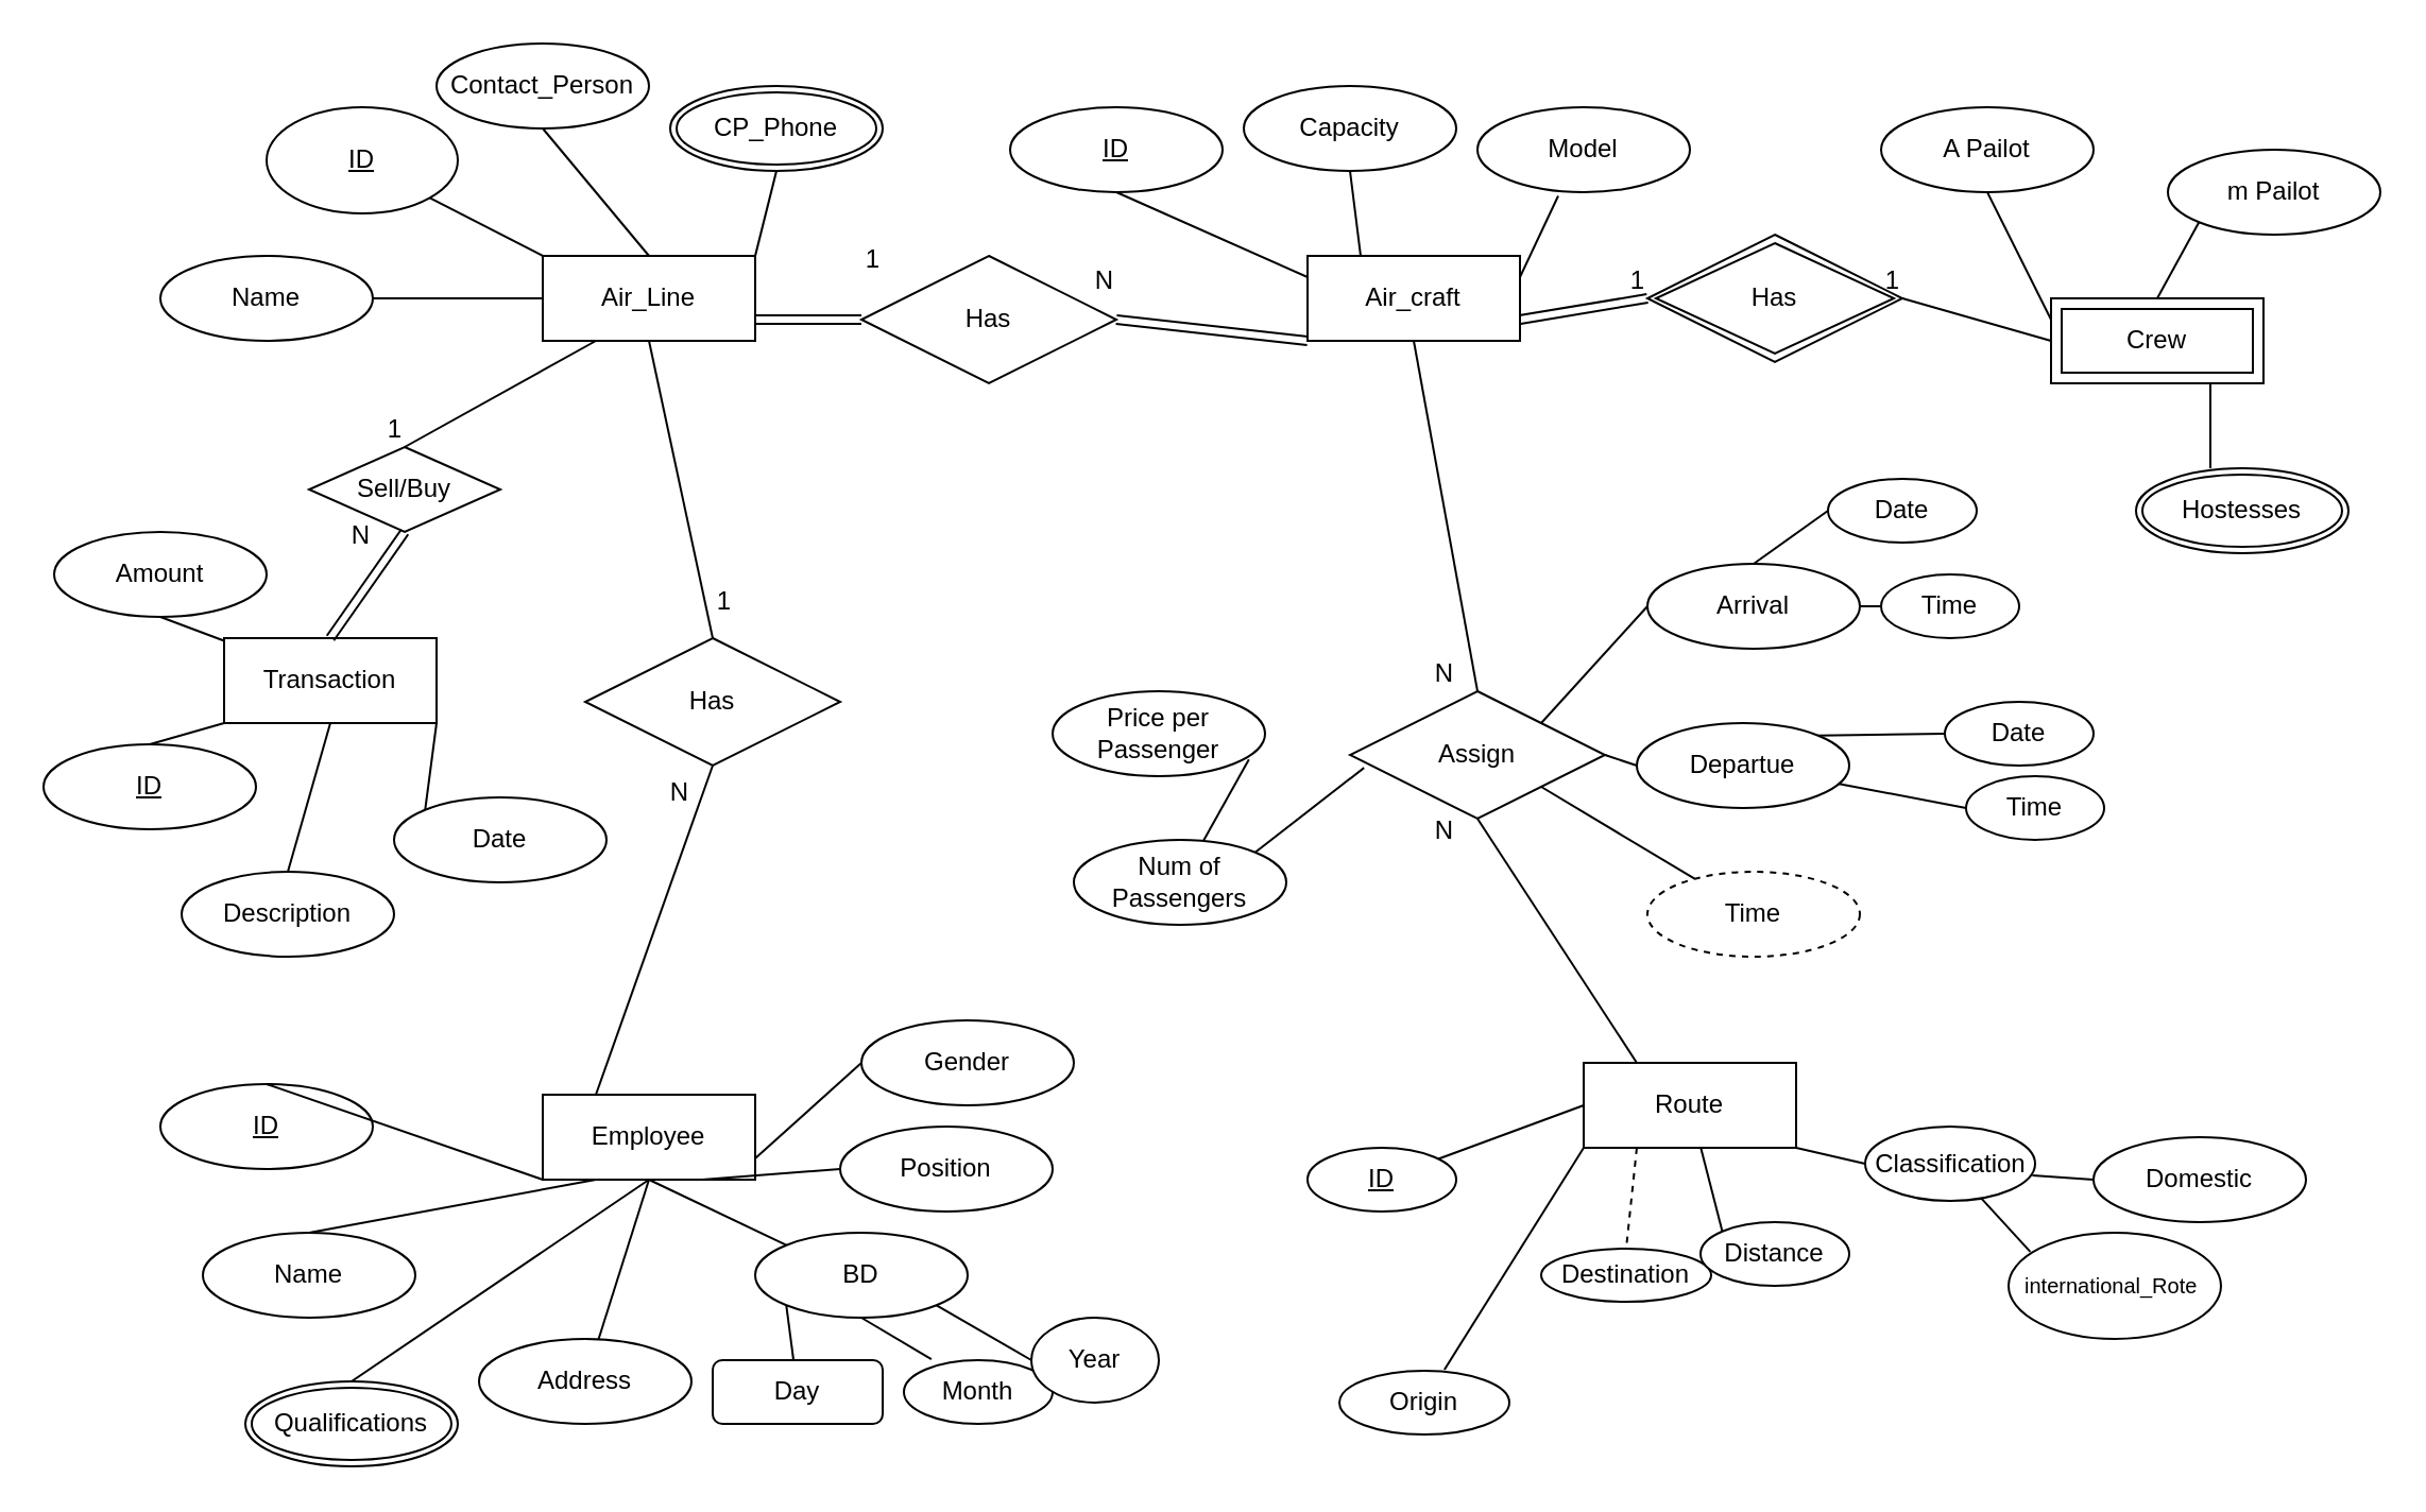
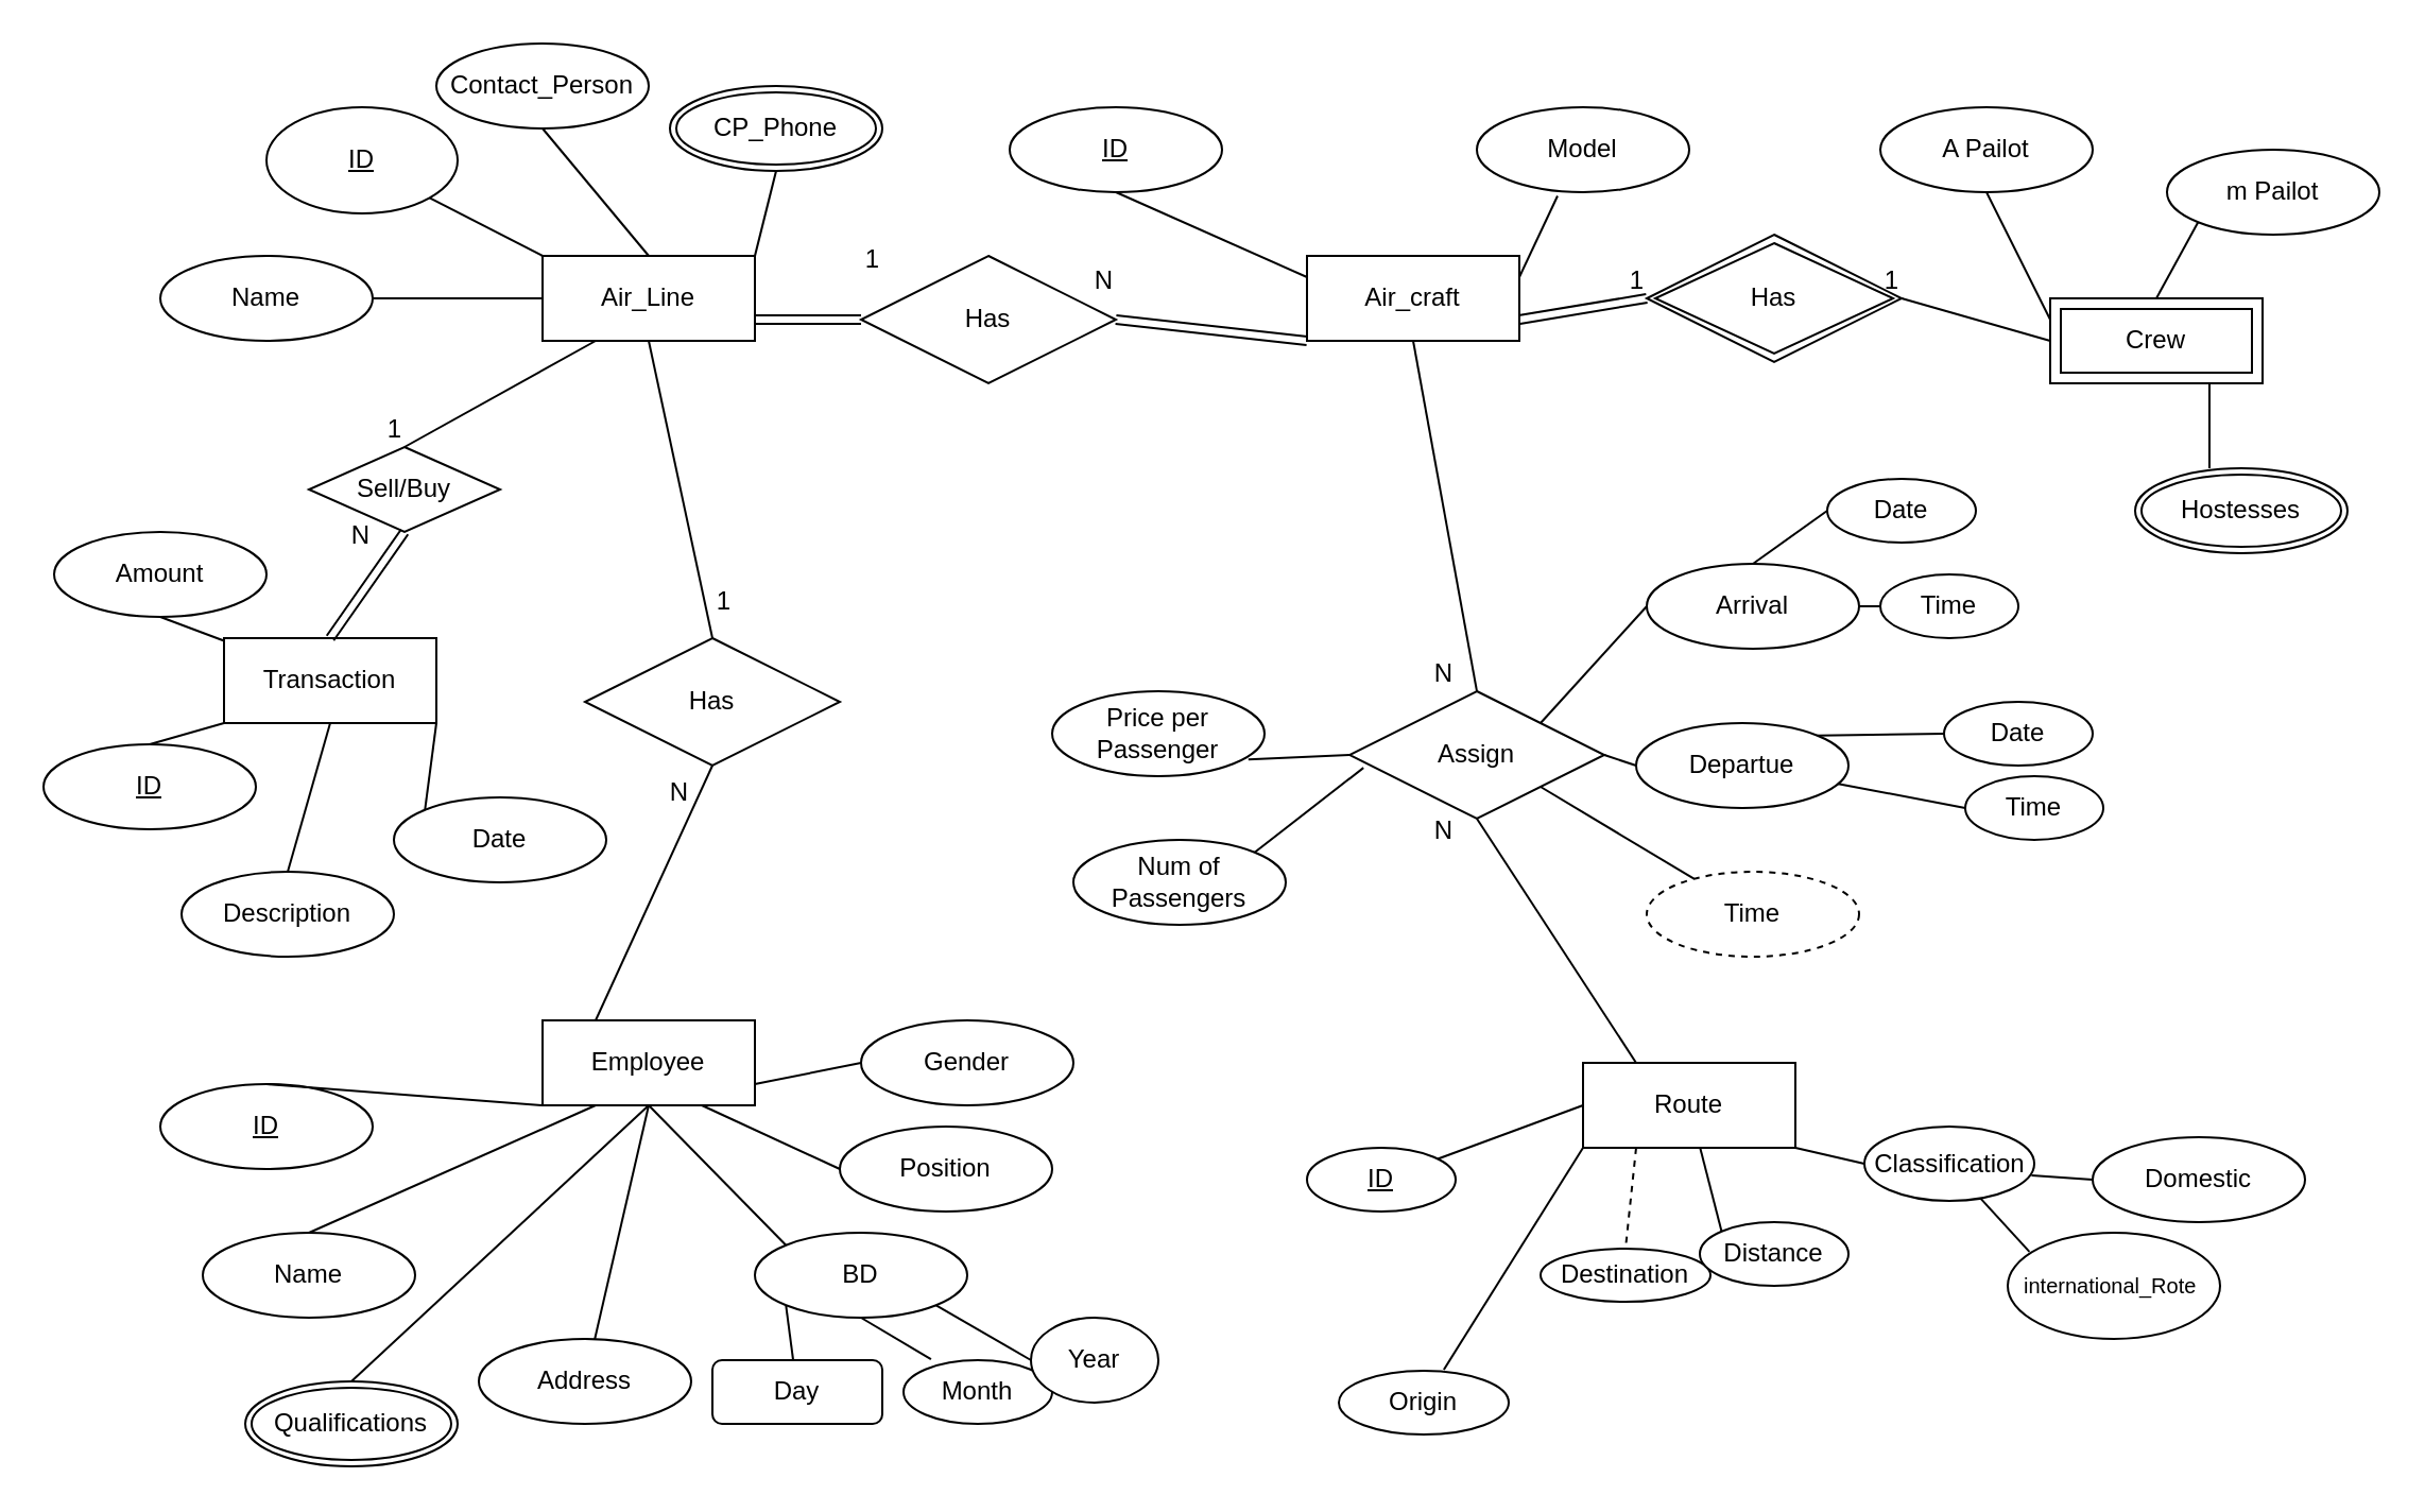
- <mxCell id="53" value="Capacity" style="ellipse;whiteSpace=wrap;html=1;align=center;" vertex="1" parent="1"><mxGeometry x="585" y="40" width="100" height="40" as="geometry" /></mxCell>
- <mxCell id="61" value="" style="endArrow=none;html=1;rounded=0;exitX=0.5;exitY=1;exitDx=0;exitDy=0;entryX=0.25;entryY=0;entryDx=0;entryDy=0;" edge="1" parent="1" source="53" target="51"><mxGeometry relative="1" as="geometry"><mxPoint x="525" y="60" as="sourcePoint" /><mxPoint x="575" y="90" as="targetPoint" /></mxGeometry></mxCell>
- <mxCell id="111" value="" style="endArrow=none;html=1;rounded=0;exitX=0.924;exitY=0.803;exitDx=0;exitDy=0;exitPerimeter=0;" edge="1" parent="1" source="103" target="105"><mxGeometry relative="1" as="geometry"><mxPoint x="525" y="410" as="sourcePoint" /><mxPoint x="685" y="410" as="targetPoint" /></mxGeometry></mxCell>
+ <mxCell id="111" value="" style="endArrow=none;html=1;rounded=0;entryX=0;entryY=0.5;entryDx=0;entryDy=0;exitX=0.924;exitY=0.803;exitDx=0;exitDy=0;exitPerimeter=0;" edge="1" parent="1" source="103" target="75"><mxGeometry relative="1" as="geometry"><mxPoint x="525" y="410" as="sourcePoint" /><mxPoint x="685" y="410" as="targetPoint" /></mxGeometry></mxCell>
- <mxCell id="28" value="Employee" style="whiteSpace=wrap;html=1;align=center;" vertex="1" parent="1"><mxGeometry x="255" y="515" width="100" height="40" as="geometry" /></mxCell>
+ <mxCell id="28" value="Employee" style="whiteSpace=wrap;html=1;align=center;" vertex="1" parent="1"><mxGeometry x="255" y="480" width="100" height="40" as="geometry" /></mxCell>
